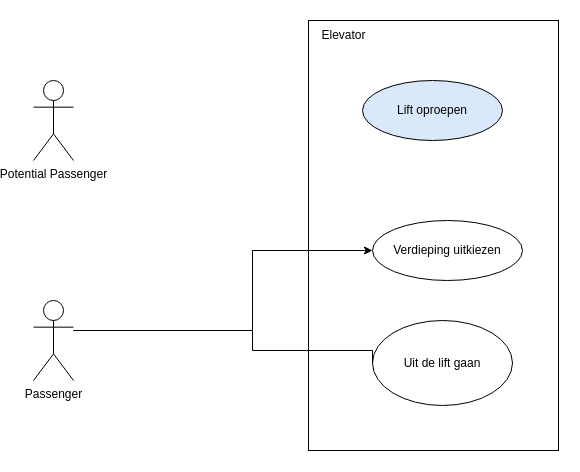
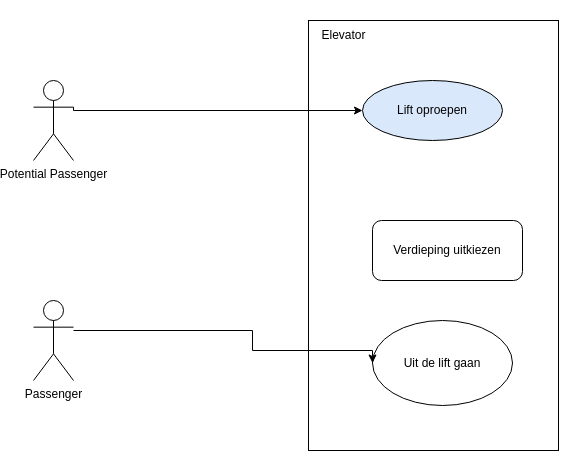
+ <mxCell id="10" style="edgeStyle=orthogonalEdgeStyle;rounded=0;orthogonalLoop=1;jettySize=auto;html=1;exitX=1;exitY=0.333;exitDx=0;exitDy=0;exitPerimeter=0;entryX=0;entryY=0.5;entryDx=0;entryDy=0;" edge="1" parent="1" source="11" target="5"><mxGeometry relative="1" as="geometry"><Array as="points"><mxPoint x="60" y="110" /></Array></mxGeometry></mxCell>
- <mxCell id="6" style="edgeStyle=orthogonalEdgeStyle;rounded=0;orthogonalLoop=1;jettySize=auto;html=1;entryX=0;entryY=0.5;entryDx=0;entryDy=0;" parent="1" source="8" target="3" edge="1"><mxGeometry relative="1" as="geometry"><Array as="points"><mxPoint x="239" y="330" /><mxPoint x="239" y="250" /></Array></mxGeometry></mxCell>
- <mxCell id="3" value="Verdieping uitkiezen" style="ellipse;whiteSpace=wrap;html=1;" parent="1" vertex="1"><mxGeometry x="359" y="220" width="150" height="60" as="geometry" /></mxCell>
+ <mxCell id="3" value="Verdieping uitkiezen" style="whiteSpace=wrap;html=1;rounded=1;" parent="1" vertex="1"><mxGeometry x="359" y="220" width="150" height="60" as="geometry" /></mxCell>
- <mxCell id="7" style="edgeStyle=orthogonalEdgeStyle;rounded=0;orthogonalLoop=1;jettySize=auto;html=1;entryX=0;entryY=0.5;entryDx=0;entryDy=0;endArrow=none;" parent="1" source="8" target="4" edge="1"><mxGeometry relative="1" as="geometry"><Array as="points"><mxPoint x="239" y="330" /><mxPoint x="239" y="350" /></Array></mxGeometry></mxCell>
+ <mxCell id="7" style="edgeStyle=orthogonalEdgeStyle;rounded=0;orthogonalLoop=1;jettySize=auto;html=1;entryX=0;entryY=0.5;entryDx=0;entryDy=0;" parent="1" source="8" target="4" edge="1"><mxGeometry relative="1" as="geometry"><Array as="points"><mxPoint x="239" y="330" /><mxPoint x="239" y="350" /></Array></mxGeometry></mxCell>
